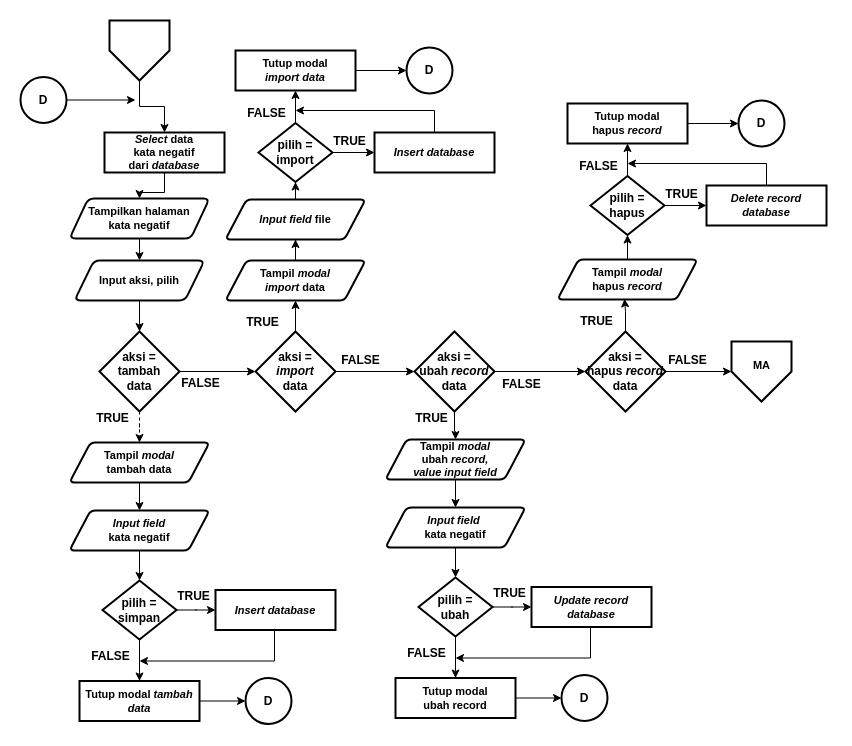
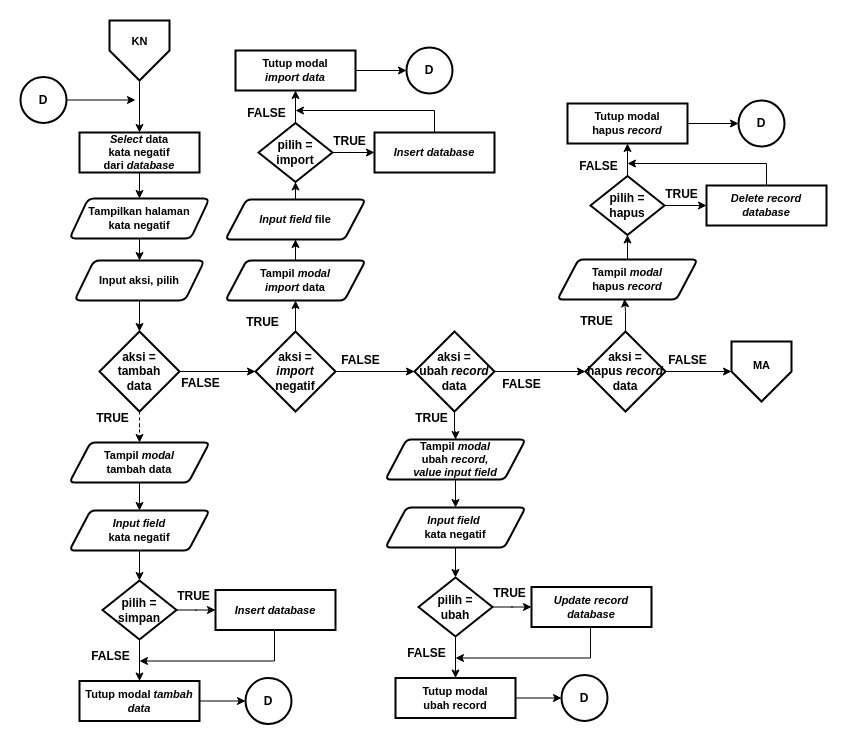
+ <mxCell id="6" value="KN" style="text;html=1;align=center;verticalAlign=middle;resizable=0;points=[];autosize=1;fontSize=11;fontStyle=1" parent="1" vertex="1"><mxGeometry x="124" y="31" width="30" height="20" as="geometry" /></mxCell>
- <mxCell id="10" value="&lt;i&gt;Select&lt;/i&gt; data &lt;br&gt;kata negatif&lt;br&gt;dari &lt;i&gt;database&lt;/i&gt;" style="rounded=1;whiteSpace=wrap;html=1;absoluteArcSize=1;arcSize=0;strokeWidth=2;fontSize=11;fontStyle=1" parent="1" vertex="1"><mxGeometry x="104" y="132" width="120" height="40" as="geometry" /></mxCell>
+ <mxCell id="10" value="&lt;i&gt;Select&lt;/i&gt; data &lt;br&gt;kata negatif&lt;br&gt;dari &lt;i&gt;database&lt;/i&gt;" style="rounded=1;whiteSpace=wrap;html=1;absoluteArcSize=1;arcSize=0;strokeWidth=2;fontSize=11;fontStyle=1" parent="1" vertex="1"><mxGeometry x="79" y="132" width="120" height="40" as="geometry" /></mxCell>
- <mxCell id="20" value="&lt;b&gt;&lt;font style=&quot;font-size: 12px&quot;&gt;aksi = &lt;br&gt;&lt;i&gt;import&lt;/i&gt;&lt;br&gt;data&lt;br&gt;&lt;/font&gt;&lt;/b&gt;" style="rhombus;whiteSpace=wrap;html=1;strokeWidth=2;" parent="1" vertex="1"><mxGeometry x="255" y="331" width="80" height="80" as="geometry" /></mxCell>
+ <mxCell id="20" value="&lt;b&gt;&lt;font style=&quot;font-size: 12px&quot;&gt;aksi = &lt;br&gt;&lt;i&gt;import&lt;/i&gt;&lt;br&gt;negatif&lt;br&gt;&lt;/font&gt;&lt;/b&gt;" style="rhombus;whiteSpace=wrap;html=1;strokeWidth=2;" parent="1" vertex="1"><mxGeometry x="255" y="331" width="80" height="80" as="geometry" /></mxCell>
